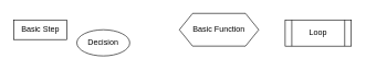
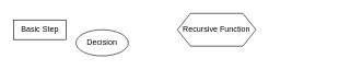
- <mxCell id="4" value="Basic Function" style="shape=hexagon;perimeter=hexagonPerimeter2;whiteSpace=wrap;html=1;fixedSize=1;" vertex="1" parent="1"><mxGeometry x="270" y="20" width="120" height="50" as="geometry" /></mxCell>
+ <mxCell id="4" value="Recursive Function" style="shape=hexagon;perimeter=hexagonPerimeter2;whiteSpace=wrap;html=1;fixedSize=1;" vertex="1" parent="1"><mxGeometry x="270" y="20" width="120" height="50" as="geometry" /></mxCell>
- <mxCell id="5" value="Loop" style="shape=process;whiteSpace=wrap;html=1;backgroundOutline=1;" vertex="1" parent="1"><mxGeometry x="430" y="30" width="100" height="40" as="geometry" /></mxCell>
